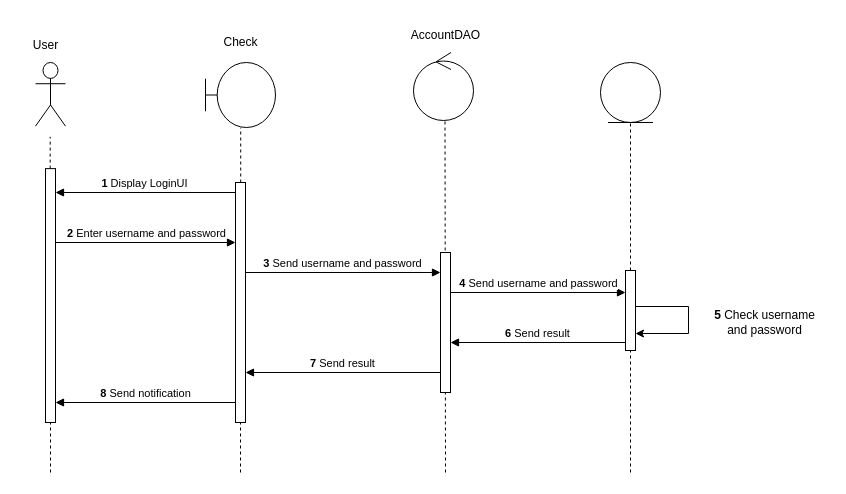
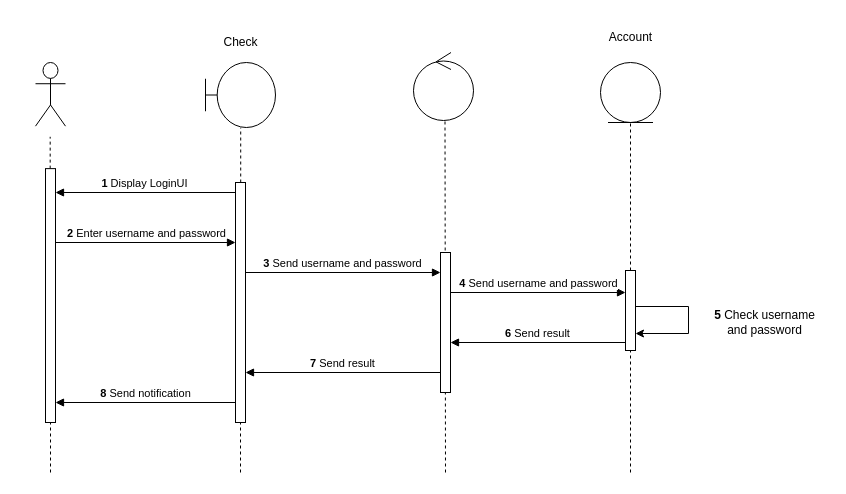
- <mxCell id="27" value="AccountDAO" style="text;html=1;align=center;verticalAlign=middle;resizable=0;points=[];autosize=1;strokeColor=none;fillColor=none;" vertex="1" parent="1"><mxGeometry x="400" y="20" width="90" height="30" as="geometry" /></mxCell>
+ <mxCell id="6" value="Account" style="text;html=1;align=center;verticalAlign=middle;resizable=0;points=[];autosize=1;strokeColor=none;fillColor=none;" vertex="1" parent="1"><mxGeometry x="595" y="22" width="70" height="30" as="geometry" /></mxCell>
- <mxCell id="4" value="User" style="text;html=1;align=center;verticalAlign=middle;resizable=0;points=[];autosize=1;strokeColor=none;fillColor=none;" vertex="1" parent="1"><mxGeometry x="20" y="30" width="50" height="30" as="geometry" /></mxCell>
